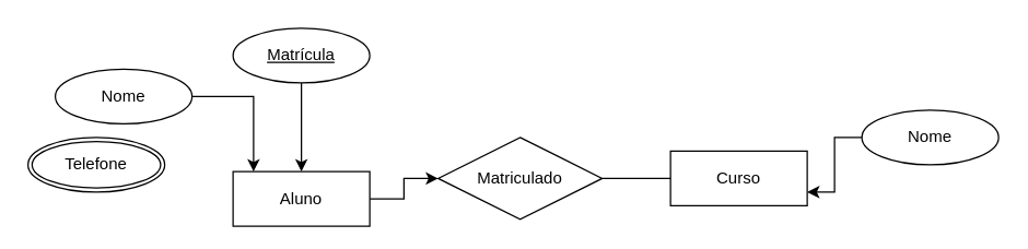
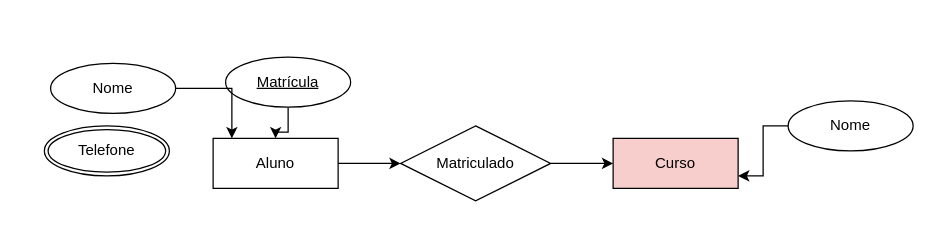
- <mxCell id="7" value="Matrícula" style="ellipse;whiteSpace=wrap;html=1;align=center;fontStyle=4;" vertex="1" parent="1"><mxGeometry x="170" y="20" width="100" height="40" as="geometry" /></mxCell>
+ <mxCell id="7" value="Matrícula" style="ellipse;whiteSpace=wrap;html=1;align=center;fontStyle=4;" vertex="1" parent="1"><mxGeometry x="180" y="45" width="100" height="40" as="geometry" /></mxCell>
- <mxCell id="9" value="Telefone" style="ellipse;shape=doubleEllipse;margin=3;whiteSpace=wrap;html=1;align=center;" vertex="1" parent="1"><mxGeometry x="20" y="100" width="100" height="40" as="geometry" /></mxCell>
+ <mxCell id="9" value="Telefone" style="ellipse;shape=doubleEllipse;margin=3;whiteSpace=wrap;html=1;align=center;" vertex="1" parent="1"><mxGeometry x="35" y="100" width="100" height="40" as="geometry" /></mxCell>
- <mxCell id="10" style="edgeStyle=orthogonalEdgeStyle;rounded=0;orthogonalLoop=1;jettySize=auto;html=1;entryX=0;entryY=0.5;entryDx=0;entryDy=0;endArrow=none;" edge="1" parent="1" source="11" target="4"><mxGeometry relative="1" as="geometry" /></mxCell>
+ <mxCell id="10" style="edgeStyle=orthogonalEdgeStyle;rounded=0;orthogonalLoop=1;jettySize=auto;html=1;entryX=0;entryY=0.5;entryDx=0;entryDy=0;" edge="1" parent="1" source="11" target="4"><mxGeometry relative="1" as="geometry" /></mxCell>
- <mxCell id="4" value="Curso" style="whiteSpace=wrap;html=1;align=center;" vertex="1" parent="1"><mxGeometry x="490" y="110" width="100" height="40" as="geometry" /></mxCell>
+ <mxCell id="4" value="Curso" style="whiteSpace=wrap;html=1;align=center;fillColor=#f8cecc;" vertex="1" parent="1"><mxGeometry x="490" y="110" width="100" height="40" as="geometry" /></mxCell>
- <mxCell id="3" value="Aluno" style="whiteSpace=wrap;html=1;align=center;" vertex="1" parent="1"><mxGeometry x="170" y="125" width="100" height="40" as="geometry" /></mxCell>
+ <mxCell id="3" value="Aluno" style="whiteSpace=wrap;html=1;align=center;" vertex="1" parent="1"><mxGeometry x="170" y="110" width="100" height="40" as="geometry" /></mxCell>
